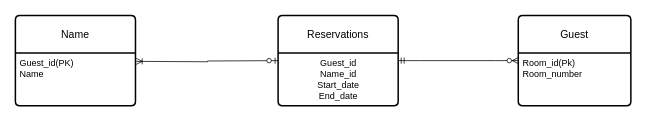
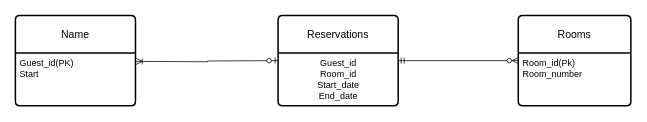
- <mxCell id="6" value="Guest" style="swimlane;childLayout=stackLayout;horizontal=1;startSize=50;horizontalStack=0;rounded=1;fontSize=14;fontStyle=0;strokeWidth=2;resizeParent=0;resizeLast=1;shadow=0;dashed=0;align=center;arcSize=4;whiteSpace=wrap;html=1;" vertex="1" parent="1"><mxGeometry x="690" y="20" width="150" height="120" as="geometry" /></mxCell>
+ <mxCell id="6" value="Rooms" style="swimlane;childLayout=stackLayout;horizontal=1;startSize=50;horizontalStack=0;rounded=1;fontSize=14;fontStyle=0;strokeWidth=2;resizeParent=0;resizeLast=1;shadow=0;dashed=0;align=center;arcSize=4;whiteSpace=wrap;html=1;" vertex="1" parent="1"><mxGeometry x="690" y="20" width="150" height="120" as="geometry" /></mxCell>
- <mxCell id="3" value="Guest_id(PK)&lt;div&gt;Name&lt;/div&gt;" style="align=left;strokeColor=none;fillColor=none;spacingLeft=4;fontSize=12;verticalAlign=top;resizable=0;rotatable=0;part=1;html=1;" vertex="1" parent="2"><mxGeometry y="50" width="160" height="70" as="geometry" /></mxCell>
+ <mxCell id="3" value="Guest_id(PK)&lt;div&gt;Start&lt;/div&gt;" style="align=left;strokeColor=none;fillColor=none;spacingLeft=4;fontSize=12;verticalAlign=top;resizable=0;rotatable=0;part=1;html=1;" vertex="1" parent="2"><mxGeometry y="50" width="160" height="70" as="geometry" /></mxCell>
- <mxCell id="5" value="Guest_id&lt;div&gt;Name_id&lt;/div&gt;&lt;div&gt;Start_date&lt;/div&gt;&lt;div&gt;End_date&lt;/div&gt;" style="text;html=1;align=center;verticalAlign=middle;resizable=0;points=[];autosize=1;strokeColor=none;fillColor=none;" vertex="1" parent="4"><mxGeometry y="50" width="160" height="70" as="geometry" /></mxCell>
+ <mxCell id="5" value="Guest_id&lt;div&gt;Room_id&lt;/div&gt;&lt;div&gt;Start_date&lt;/div&gt;&lt;div&gt;End_date&lt;/div&gt;" style="text;html=1;align=center;verticalAlign=middle;resizable=0;points=[];autosize=1;strokeColor=none;fillColor=none;" vertex="1" parent="4"><mxGeometry y="50" width="160" height="70" as="geometry" /></mxCell>
